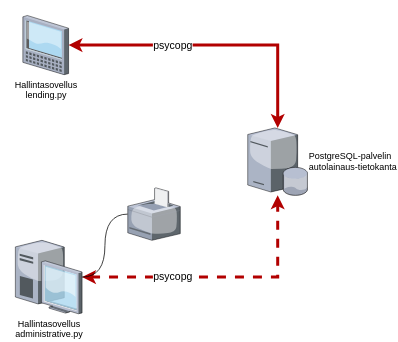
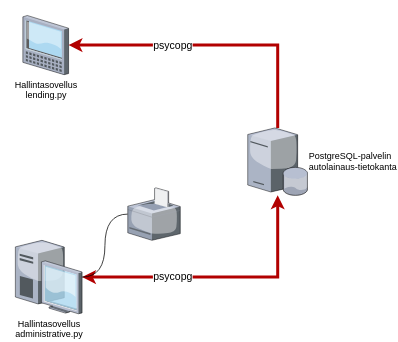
- <mxCell id="2" value="psycopg" style="edgeStyle=orthogonalEdgeStyle;rounded=0;orthogonalLoop=1;jettySize=auto;html=1;fillColor=#e51400;strokeColor=#B20000;strokeWidth=4;startArrow=classic;startFill=1;fontSize=14;" edge="1" parent="1" source="3" target="4"><mxGeometry x="-0.286" relative="1" as="geometry"><mxPoint as="offset" /></mxGeometry></mxCell>
+ <mxCell id="2" value="psycopg" style="edgeStyle=orthogonalEdgeStyle;rounded=0;orthogonalLoop=1;jettySize=auto;html=1;fillColor=#e51400;strokeColor=#B20000;strokeWidth=4;startArrow=classic;startFill=1;fontSize=14;endArrow=none;" edge="1" parent="1" source="3" target="4"><mxGeometry x="-0.286" relative="1" as="geometry"><mxPoint as="offset" /></mxGeometry></mxCell>
- <mxCell id="5" value="psycopg" style="edgeStyle=orthogonalEdgeStyle;rounded=0;orthogonalLoop=1;jettySize=auto;html=1;fillColor=#e51400;strokeColor=#B20000;strokeWidth=4;startArrow=classic;startFill=1;fontSize=14;dashed=1;" edge="1" parent="1" source="7" target="4"><mxGeometry x="-0.346" relative="1" as="geometry"><mxPoint as="offset" /></mxGeometry></mxCell>
+ <mxCell id="5" value="psycopg" style="edgeStyle=orthogonalEdgeStyle;rounded=0;orthogonalLoop=1;jettySize=auto;html=1;fillColor=#e51400;strokeColor=#B20000;strokeWidth=4;startArrow=classic;startFill=1;fontSize=14;" edge="1" parent="1" source="7" target="4"><mxGeometry x="-0.346" relative="1" as="geometry"><mxPoint as="offset" /></mxGeometry></mxCell>
